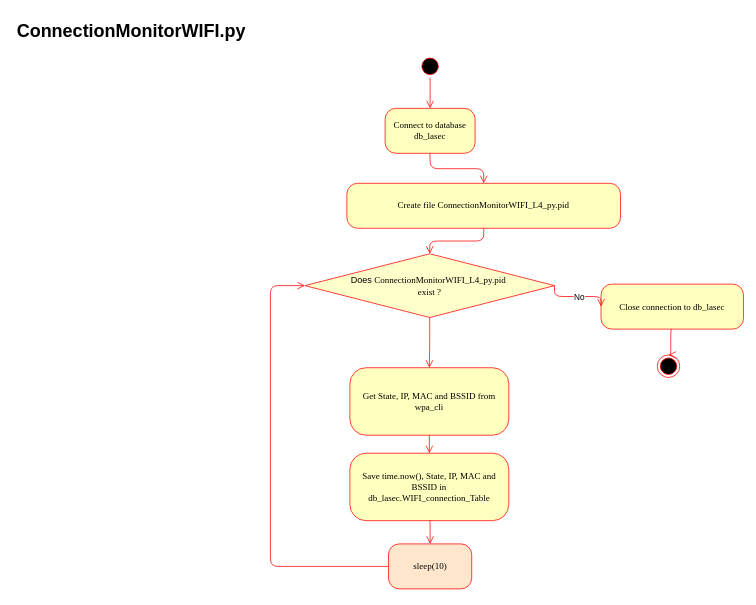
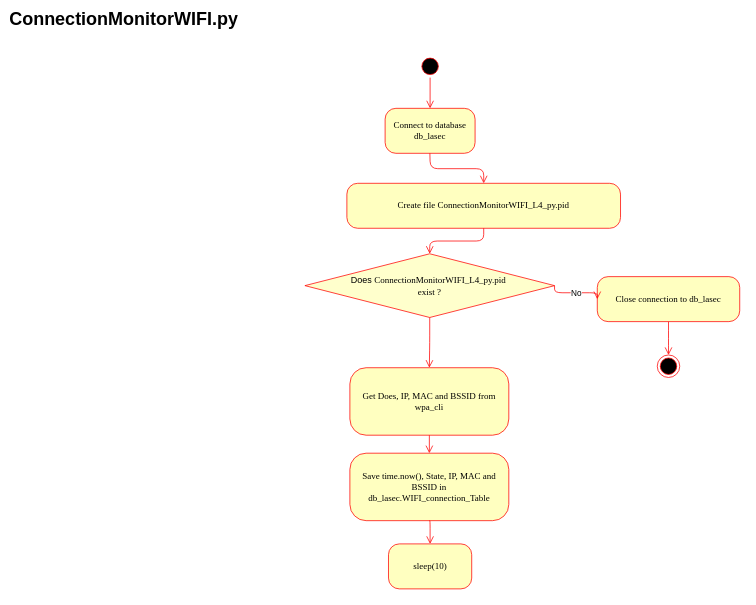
- <mxCell id="18" value="&lt;h1 style=&quot;margin-top: 0px;&quot;&gt;ConnectionMonitorWIFI.py&lt;/h1&gt;" style="text;html=1;whiteSpace=wrap;overflow=hidden;rounded=0;" parent="1" vertex="1"><mxGeometry width="320" height="50" as="geometry" x="20" y="20" /></mxCell>
+ <mxCell id="18" value="&lt;h1 style=&quot;margin-top: 0px;&quot;&gt;ConnectionMonitorWIFI.py&lt;/h1&gt;" style="text;html=1;whiteSpace=wrap;overflow=hidden;rounded=0;" parent="1" vertex="1"><mxGeometry x="10" y="5" width="320" height="50" as="geometry" /></mxCell>
- <mxCell id="15" value="Close connection to db_lasec" style="rounded=1;whiteSpace=wrap;html=1;arcSize=24;fillColor=#ffffc0;strokeColor=#ff0000;shadow=0;comic=0;labelBackgroundColor=none;fontFamily=Verdana;fontSize=12;fontColor=#000000;align=center;" parent="1" vertex="1"><mxGeometry x="801" y="378.5" width="190" height="60" as="geometry" /></mxCell>
+ <mxCell id="15" value="Close connection to db_lasec" style="rounded=1;whiteSpace=wrap;html=1;arcSize=24;fillColor=#ffffc0;strokeColor=#ff0000;shadow=0;comic=0;labelBackgroundColor=none;fontFamily=Verdana;fontSize=12;fontColor=#000000;align=center;" parent="1" vertex="1"><mxGeometry x="796" y="368.5" width="190" height="60" as="geometry" /></mxCell>
- <mxCell id="19" value="Get State, IP, MAC and BSSID from wpa_cli" style="rounded=1;whiteSpace=wrap;html=1;arcSize=24;fillColor=#ffffc0;strokeColor=#ff0000;shadow=0;comic=0;labelBackgroundColor=none;fontFamily=Verdana;fontSize=12;fontColor=#000000;align=center;" vertex="1" parent="1"><mxGeometry x="466" y="490" width="212" height="90" as="geometry" /></mxCell>
+ <mxCell id="19" value="Get Does, IP, MAC and BSSID from wpa_cli" style="rounded=1;whiteSpace=wrap;html=1;arcSize=24;fillColor=#ffffc0;strokeColor=#ff0000;shadow=0;comic=0;labelBackgroundColor=none;fontFamily=Verdana;fontSize=12;fontColor=#000000;align=center;" vertex="1" parent="1"><mxGeometry x="466" y="490" width="212" height="90" as="geometry" /></mxCell>
- <mxCell id="5" style="edgeStyle=elbowEdgeStyle;html=1;labelBackgroundColor=none;endArrow=open;endSize=8;strokeColor=#ff0000;fontFamily=Verdana;fontSize=12;align=left;entryX=0;entryY=0.5;exitX=0;exitY=0.5;exitDx=0;exitDy=0;entryDx=0;entryDy=0;" parent="1" source="13" target="10" edge="1"><mxGeometry relative="1" as="geometry"><mxPoint x="760.444" y="298" as="sourcePoint" /><mxPoint x="760" y="173" as="targetPoint" /><Array as="points"><mxPoint x="360" y="473" /></Array></mxGeometry></mxCell>
- <mxCell id="13" value="sleep(10)" style="rounded=1;whiteSpace=wrap;html=1;arcSize=24;fillColor=#ffe6cc;strokeColor=#ff0000;shadow=0;comic=0;labelBackgroundColor=none;fontFamily=Verdana;fontSize=12;fontColor=#000000;align=center;" parent="1" vertex="1"><mxGeometry x="517.5" y="725" width="111" height="60" as="geometry" /></mxCell>
+ <mxCell id="13" value="sleep(10)" style="rounded=1;whiteSpace=wrap;html=1;arcSize=24;fillColor=#ffffc0;strokeColor=#ff0000;shadow=0;comic=0;labelBackgroundColor=none;fontFamily=Verdana;fontSize=12;fontColor=#000000;align=center;" parent="1" vertex="1"><mxGeometry x="517.5" y="725" width="111" height="60" as="geometry" /></mxCell>
